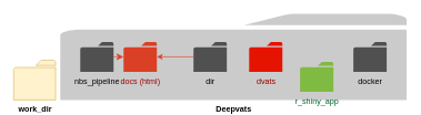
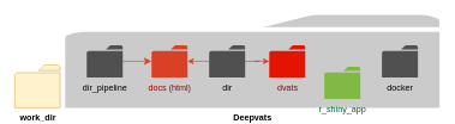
- <mxCell id="5" value="docs (html)" style="sketch=0;pointerEvents=1;shadow=0;dashed=0;html=1;strokeColor=none;fillColor=#DA4026;labelPosition=center;verticalLabelPosition=bottom;verticalAlign=top;outlineConnect=0;align=center;shape=mxgraph.office.concepts.folder;fontColor=#990000;" parent="1" vertex="1"><mxGeometry x="185" y="62.5" width="50" height="45" as="geometry" /></mxCell>
+ <mxCell id="5" value="docs (html)" style="sketch=0;pointerEvents=1;shadow=0;dashed=0;html=1;strokeColor=none;fillColor=#DA4026;labelPosition=center;verticalLabelPosition=bottom;verticalAlign=top;outlineConnect=0;align=center;shape=mxgraph.office.concepts.folder;fontColor=#990000;" parent="1" vertex="1"><mxGeometry x="210" y="62.5" width="50" height="45" as="geometry" /></mxCell>
+ <mxCell id="8" style="edgeStyle=orthogonalEdgeStyle;rounded=0;orthogonalLoop=1;jettySize=auto;html=1;strokeColor=#DA4026;" parent="1" source="3" target="7" edge="1"><mxGeometry relative="1" as="geometry"><Array as="points" /></mxGeometry></mxCell>
- <mxCell id="10" value="nbs_pipeline" style="sketch=0;pointerEvents=1;shadow=0;dashed=0;html=1;strokeColor=none;fillColor=#505050;labelPosition=center;verticalLabelPosition=bottom;verticalAlign=top;outlineConnect=0;align=center;shape=mxgraph.office.concepts.folder;" parent="1" vertex="1"><mxGeometry x="120" y="62.5" width="50" height="45" as="geometry" /></mxCell>
+ <mxCell id="10" value="dir_pipeline" style="sketch=0;pointerEvents=1;shadow=0;dashed=0;html=1;strokeColor=none;fillColor=#505050;labelPosition=center;verticalLabelPosition=bottom;verticalAlign=top;outlineConnect=0;align=center;shape=mxgraph.office.concepts.folder;" parent="1" vertex="1"><mxGeometry x="120" y="62.5" width="50" height="45" as="geometry" /></mxCell>
